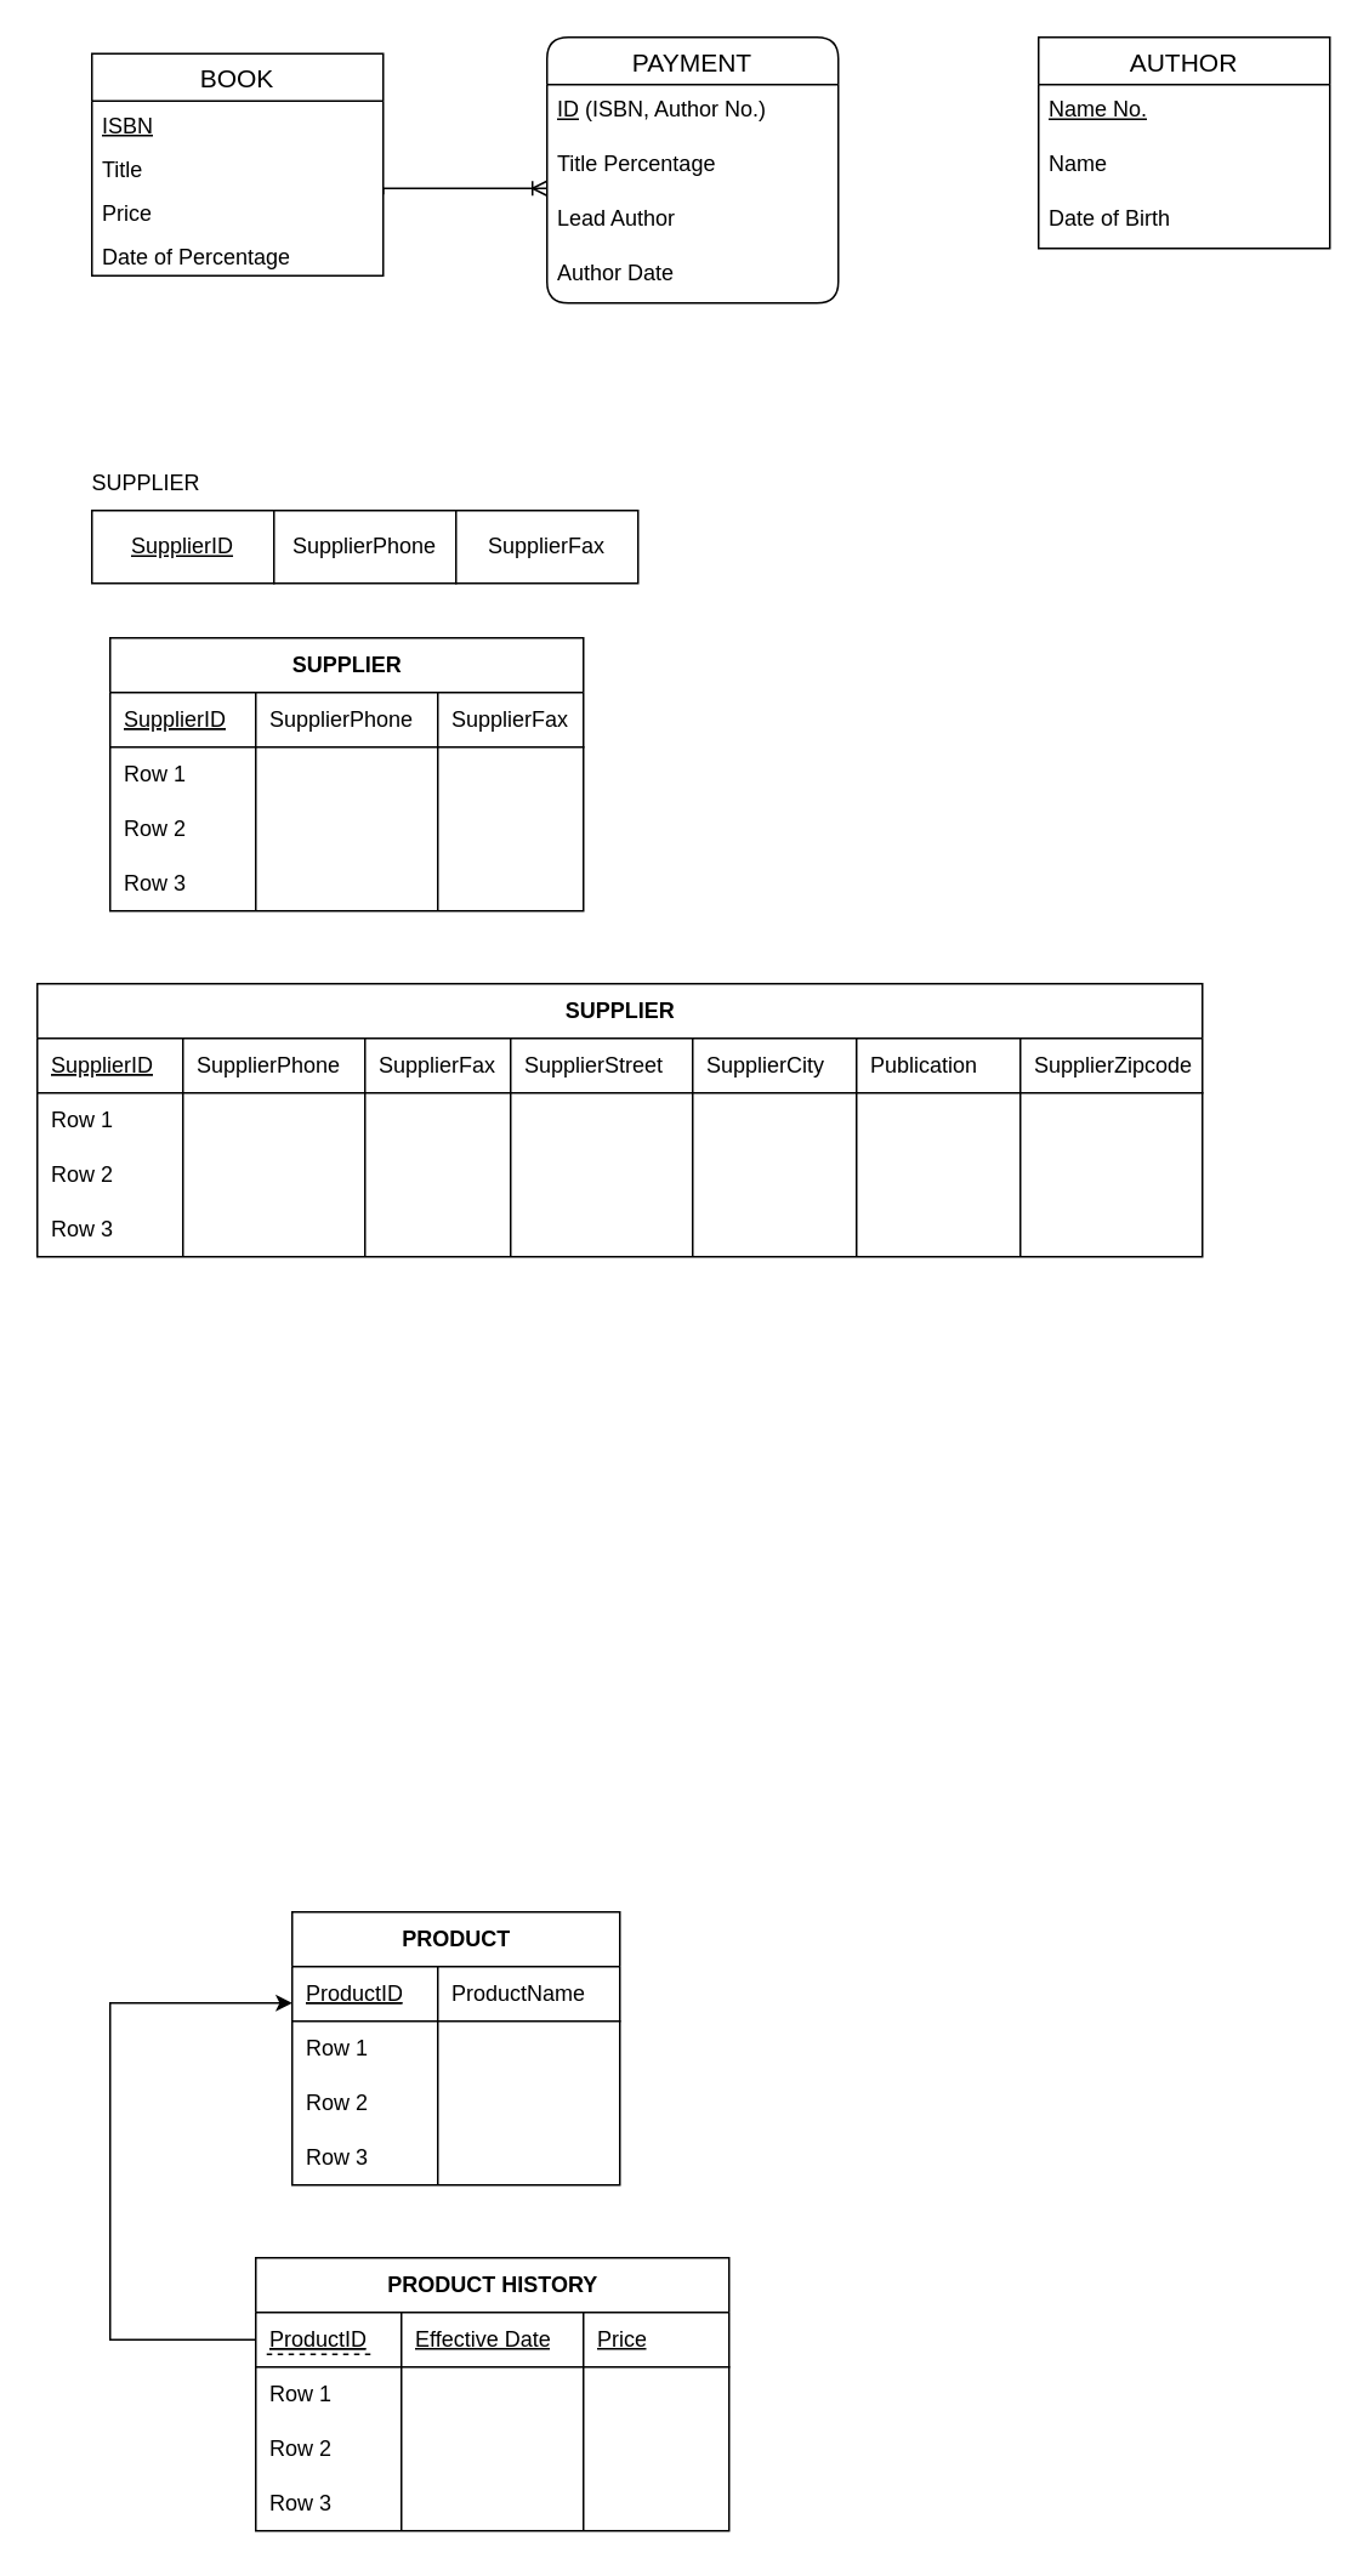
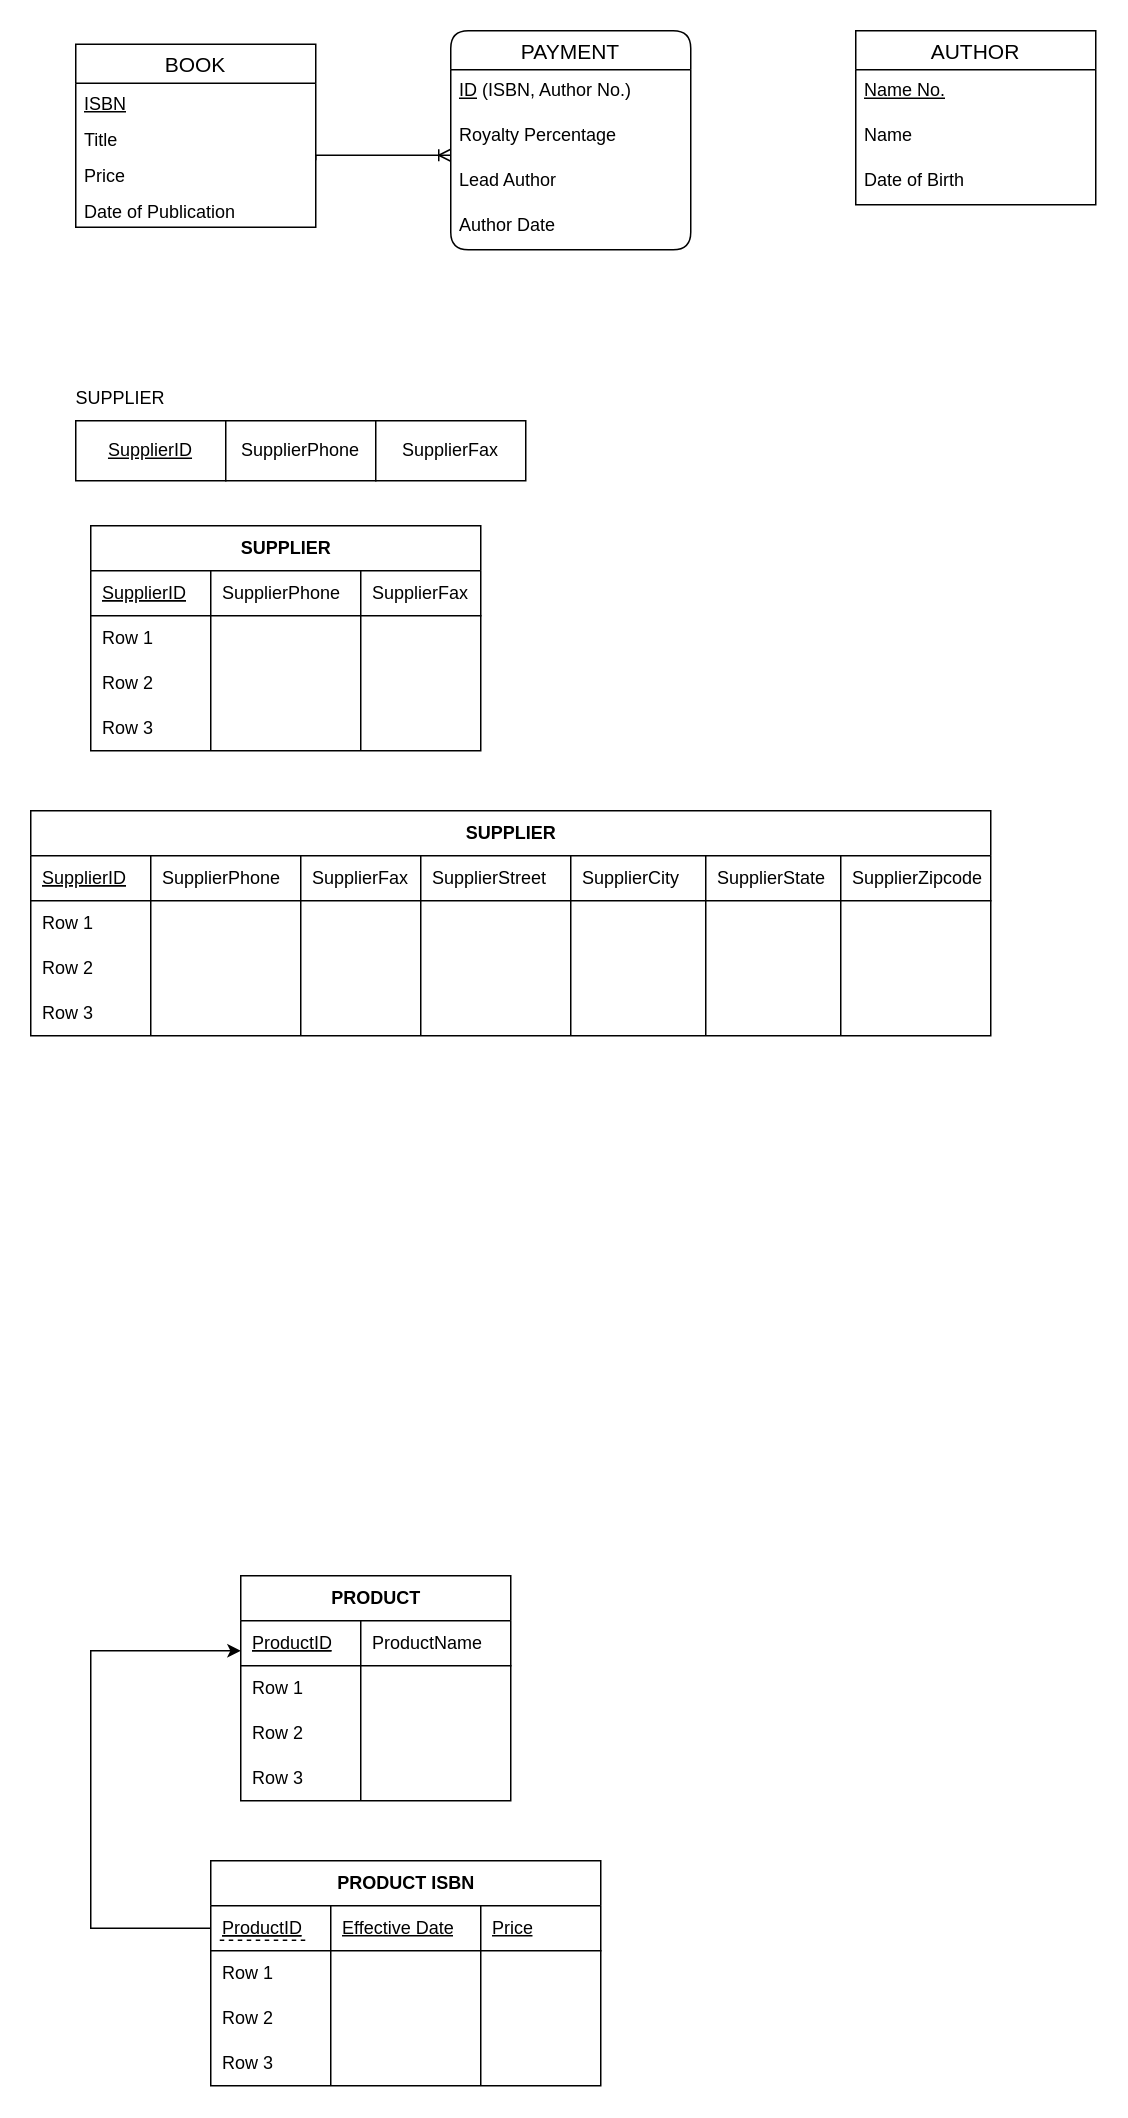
- <mxCell id="13" value="Title Percentage" style="text;strokeColor=none;fillColor=none;spacingLeft=4;spacingRight=4;overflow=hidden;rotatable=0;points=[[0,0.5],[1,0.5]];portConstraint=eastwest;fontSize=12;whiteSpace=wrap;html=1;" vertex="1" parent="11"><mxGeometry y="56" width="160" height="30" as="geometry" /></mxCell>
+ <mxCell id="13" value="Royalty Percentage" style="text;strokeColor=none;fillColor=none;spacingLeft=4;spacingRight=4;overflow=hidden;rotatable=0;points=[[0,0.5],[1,0.5]];portConstraint=eastwest;fontSize=12;whiteSpace=wrap;html=1;" vertex="1" parent="11"><mxGeometry y="56" width="160" height="30" as="geometry" /></mxCell>
- <mxCell id="6" value="Date of Percentage" style="text;strokeColor=none;fillColor=none;spacingLeft=4;spacingRight=4;overflow=hidden;rotatable=0;points=[[0,0.5],[1,0.5]];portConstraint=eastwest;fontSize=12;whiteSpace=wrap;html=1;" vertex="1" parent="2"><mxGeometry y="98" width="160" height="24" as="geometry" /></mxCell>
+ <mxCell id="6" value="Date of Publication" style="text;strokeColor=none;fillColor=none;spacingLeft=4;spacingRight=4;overflow=hidden;rotatable=0;points=[[0,0.5],[1,0.5]];portConstraint=eastwest;fontSize=12;whiteSpace=wrap;html=1;" vertex="1" parent="2"><mxGeometry y="98" width="160" height="24" as="geometry" /></mxCell>
- <mxCell id="41" value="Publication" style="shape=partialRectangle;connectable=0;fillColor=none;top=0;left=0;bottom=0;right=0;align=left;spacingLeft=6;fontStyle=0;overflow=hidden;whiteSpace=wrap;html=1;" vertex="1" parent="35"><mxGeometry x="450" width="90" height="30" as="geometry"><mxRectangle width="90" height="30" as="alternateBounds" /></mxGeometry></mxCell>
+ <mxCell id="41" value="SupplierState" style="shape=partialRectangle;connectable=0;fillColor=none;top=0;left=0;bottom=0;right=0;align=left;spacingLeft=6;fontStyle=0;overflow=hidden;whiteSpace=wrap;html=1;" vertex="1" parent="35"><mxGeometry x="450" width="90" height="30" as="geometry"><mxRectangle width="90" height="30" as="alternateBounds" /></mxGeometry></mxCell>
- <mxCell id="84" value="PRODUCT HISTORY" style="shape=table;startSize=30;container=1;collapsible=1;childLayout=tableLayout;fixedRows=1;rowLines=0;fontStyle=1;align=center;resizeLast=1;html=1;" vertex="1" parent="1"><mxGeometry x="140" y="1240" width="260" height="150" as="geometry" /></mxCell>
+ <mxCell id="84" value="PRODUCT ISBN" style="shape=table;startSize=30;container=1;collapsible=1;childLayout=tableLayout;fixedRows=1;rowLines=0;fontStyle=1;align=center;resizeLast=1;html=1;" vertex="1" parent="1"><mxGeometry x="140" y="1240" width="260" height="150" as="geometry" /></mxCell>
